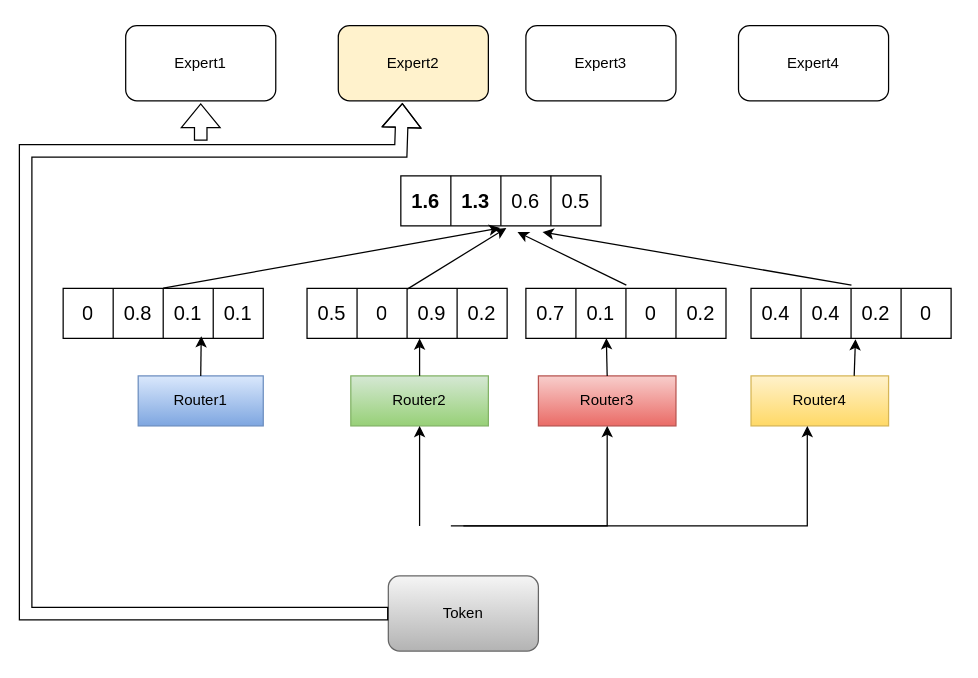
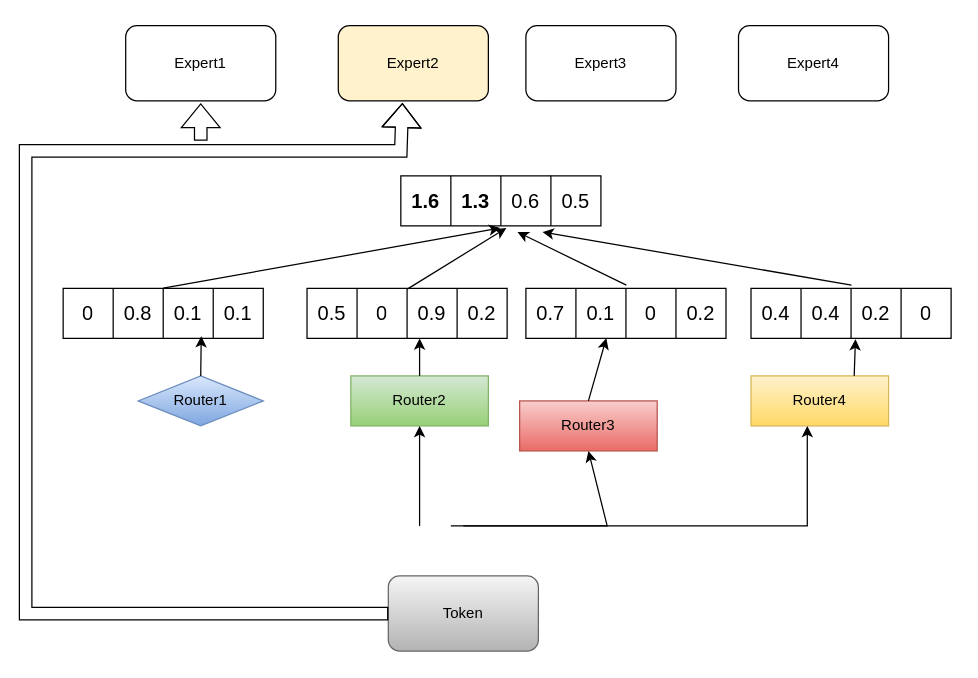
- <mxCell id="6" value="Router1" style="rounded=0;whiteSpace=wrap;html=1;fillColor=#dae8fc;gradientColor=#7ea6e0;strokeColor=#6c8ebf;" vertex="1" parent="1"><mxGeometry x="110" y="300" width="100" height="40" as="geometry" /></mxCell>
+ <mxCell id="6" value="Router1" style="rhombus;whiteSpace=wrap;html=1;fillColor=#dae8fc;gradientColor=#7ea6e0;strokeColor=#6c8ebf;" vertex="1" parent="1"><mxGeometry x="110" y="300" width="100" height="40" as="geometry" /></mxCell>
- <mxCell id="8" value="Router3" style="rounded=0;whiteSpace=wrap;html=1;fillColor=#f8cecc;gradientColor=#ea6b66;strokeColor=#b85450;" vertex="1" parent="1"><mxGeometry x="430" y="300" width="110" height="40" as="geometry" /></mxCell>
+ <mxCell id="8" value="Router3" style="rounded=0;whiteSpace=wrap;html=1;fillColor=#f8cecc;gradientColor=#ea6b66;strokeColor=#b85450;" vertex="1" parent="1"><mxGeometry x="415" y="320" width="110" height="40" as="geometry" /></mxCell>
